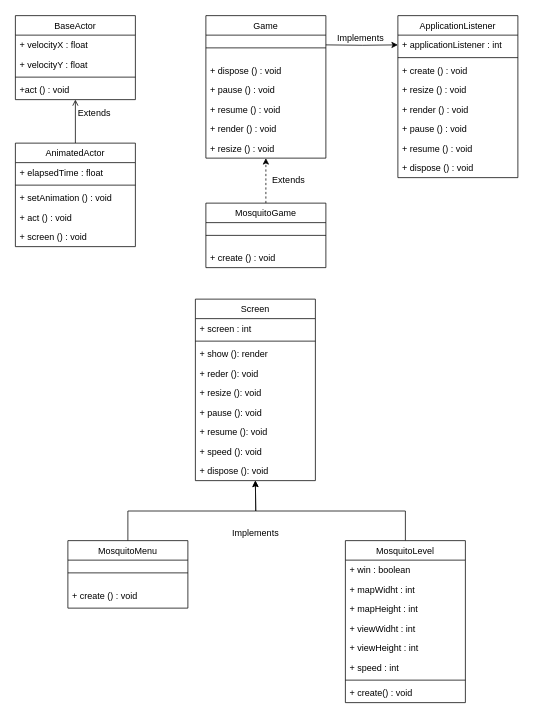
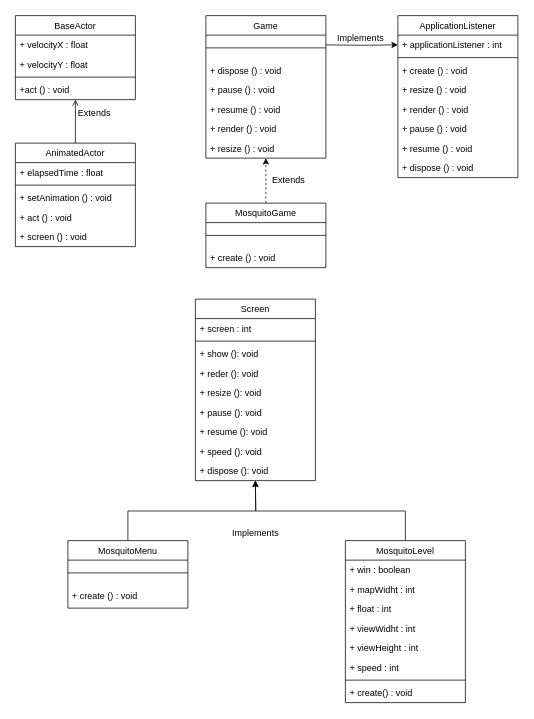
- <mxCell id="52" value="+ show (): render" style="text;align=left;verticalAlign=top;spacingLeft=4;spacingRight=4;overflow=hidden;rotatable=0;points=[[0,0.5],[1,0.5]];portConstraint=eastwest;" vertex="1" parent="49"><mxGeometry y="60" width="160" height="26" as="geometry" /></mxCell>
+ <mxCell id="52" value="+ show (): void" style="text;align=left;verticalAlign=top;spacingLeft=4;spacingRight=4;overflow=hidden;rotatable=0;points=[[0,0.5],[1,0.5]];portConstraint=eastwest;" vertex="1" parent="49"><mxGeometry y="60" width="160" height="26" as="geometry" /></mxCell>
- <mxCell id="26" value="+ mapHeight : int" style="text;align=left;verticalAlign=top;spacingLeft=4;spacingRight=4;overflow=hidden;rotatable=0;points=[[0,0.5],[1,0.5]];portConstraint=eastwest;" vertex="1" parent="23"><mxGeometry y="78" width="160" height="26" as="geometry" /></mxCell>
+ <mxCell id="26" value="+ float : int" style="text;align=left;verticalAlign=top;spacingLeft=4;spacingRight=4;overflow=hidden;rotatable=0;points=[[0,0.5],[1,0.5]];portConstraint=eastwest;" vertex="1" parent="23"><mxGeometry y="78" width="160" height="26" as="geometry" /></mxCell>
